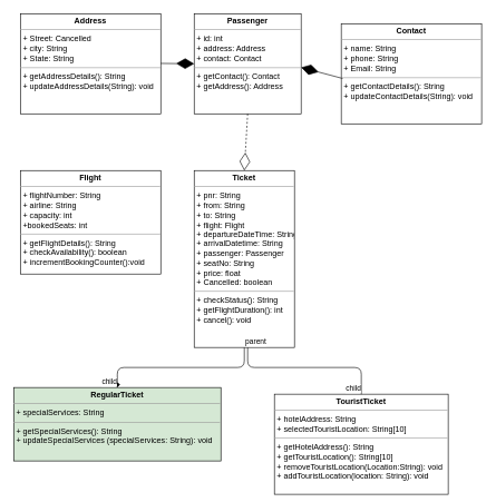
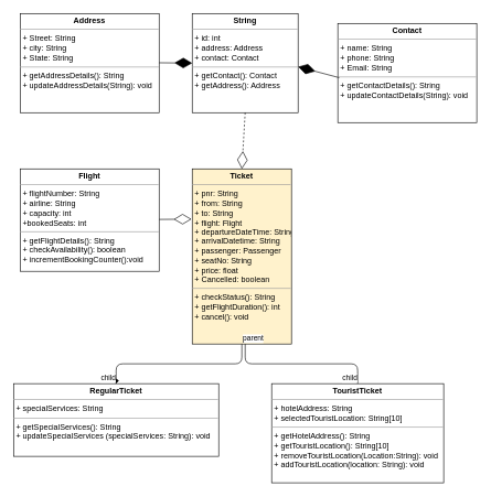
- <mxCell id="2" value="&lt;p style=&quot;margin: 0px ; margin-top: 4px ; text-align: center&quot;&gt;&lt;b&gt;Address&lt;/b&gt;&lt;/p&gt;&lt;hr size=&quot;1&quot;&gt;&lt;p style=&quot;margin: 0px ; margin-left: 4px&quot;&gt;+ Street: Cancelled&lt;/p&gt;&lt;p style=&quot;margin: 0px ; margin-left: 4px&quot;&gt;+ city: String&lt;/p&gt;&lt;p style=&quot;margin: 0px ; margin-left: 4px&quot;&gt;+ State: String&lt;/p&gt;&lt;hr size=&quot;1&quot;&gt;&lt;p style=&quot;margin: 0px ; margin-left: 4px&quot;&gt;+ getAddressDetails(): String&lt;/p&gt;&lt;p style=&quot;margin: 0px ; margin-left: 4px&quot;&gt;+ updateAddressDetails(String): void&lt;/p&gt;" style="verticalAlign=top;align=left;overflow=fill;fontSize=12;fontFamily=Helvetica;html=1;" vertex="1" parent="1"><mxGeometry x="30" y="20" width="210" height="150" as="geometry" /></mxCell>
+ <mxCell id="2" value="&lt;p style=&quot;margin: 0px ; margin-top: 4px ; text-align: center&quot;&gt;&lt;b&gt;Address&lt;/b&gt;&lt;/p&gt;&lt;hr size=&quot;1&quot;&gt;&lt;p style=&quot;margin: 0px ; margin-left: 4px&quot;&gt;+ Street: String&lt;/p&gt;&lt;p style=&quot;margin: 0px ; margin-left: 4px&quot;&gt;+ city: String&lt;/p&gt;&lt;p style=&quot;margin: 0px ; margin-left: 4px&quot;&gt;+ State: String&lt;/p&gt;&lt;hr size=&quot;1&quot;&gt;&lt;p style=&quot;margin: 0px ; margin-left: 4px&quot;&gt;+ getAddressDetails(): String&lt;/p&gt;&lt;p style=&quot;margin: 0px ; margin-left: 4px&quot;&gt;+ updateAddressDetails(String): void&lt;/p&gt;" style="verticalAlign=top;align=left;overflow=fill;fontSize=12;fontFamily=Helvetica;html=1;" vertex="1" parent="1"><mxGeometry x="30" y="20" width="210" height="150" as="geometry" /></mxCell>
- <mxCell id="4" value="&lt;p style=&quot;margin: 0px ; margin-top: 4px ; text-align: center&quot;&gt;&lt;b&gt;Passenger&lt;/b&gt;&lt;/p&gt;&lt;hr size=&quot;1&quot;&gt;&lt;p style=&quot;margin: 0px ; margin-left: 4px&quot;&gt;+ id: int&lt;/p&gt;&lt;p style=&quot;margin: 0px ; margin-left: 4px&quot;&gt;+ address: Address&lt;/p&gt;&lt;p style=&quot;margin: 0px ; margin-left: 4px&quot;&gt;+ contact: Contact&lt;/p&gt;&lt;hr size=&quot;1&quot;&gt;&lt;p style=&quot;margin: 0px ; margin-left: 4px&quot;&gt;+ getContact(): Contact&lt;/p&gt;&lt;p style=&quot;margin: 0px ; margin-left: 4px&quot;&gt;+ getAddress(): Address&lt;/p&gt;" style="verticalAlign=top;align=left;overflow=fill;fontSize=12;fontFamily=Helvetica;html=1;" vertex="1" parent="1"><mxGeometry x="290" y="20" width="160" height="150" as="geometry" /></mxCell>
+ <mxCell id="4" value="&lt;p style=&quot;margin: 0px ; margin-top: 4px ; text-align: center&quot;&gt;&lt;b&gt;String&lt;/b&gt;&lt;/p&gt;&lt;hr size=&quot;1&quot;&gt;&lt;p style=&quot;margin: 0px ; margin-left: 4px&quot;&gt;+ id: int&lt;/p&gt;&lt;p style=&quot;margin: 0px ; margin-left: 4px&quot;&gt;+ address: Address&lt;/p&gt;&lt;p style=&quot;margin: 0px ; margin-left: 4px&quot;&gt;+ contact: Contact&lt;/p&gt;&lt;hr size=&quot;1&quot;&gt;&lt;p style=&quot;margin: 0px ; margin-left: 4px&quot;&gt;+ getContact(): Contact&lt;/p&gt;&lt;p style=&quot;margin: 0px ; margin-left: 4px&quot;&gt;+ getAddress(): Address&lt;/p&gt;" style="verticalAlign=top;align=left;overflow=fill;fontSize=12;fontFamily=Helvetica;html=1;" vertex="1" parent="1"><mxGeometry x="290" y="20" width="160" height="150" as="geometry" /></mxCell>
+ <mxCell id="16" value="" style="endArrow=diamondThin;endFill=0;endSize=24;html=1;entryX=-0.007;entryY=0.287;entryDx=0;entryDy=0;entryPerimeter=0;" edge="1" parent="1" source="7" target="8"><mxGeometry width="160" relative="1" as="geometry"><mxPoint x="280" y="210" as="sourcePoint" /><mxPoint x="440" y="210" as="targetPoint" /></mxGeometry></mxCell>
- <mxCell id="8" value="&lt;p style=&quot;margin: 0px ; margin-top: 4px ; text-align: center&quot;&gt;&lt;b&gt;Ticket&lt;/b&gt;&lt;/p&gt;&lt;hr size=&quot;1&quot;&gt;&lt;p style=&quot;margin: 0px ; margin-left: 4px&quot;&gt;+ pnr: String&lt;/p&gt;&lt;p style=&quot;margin: 0px ; margin-left: 4px&quot;&gt;+ from: String&lt;/p&gt;&lt;p style=&quot;margin: 0px ; margin-left: 4px&quot;&gt;+ to: String&lt;/p&gt;&lt;p style=&quot;margin: 0px ; margin-left: 4px&quot;&gt;+ flight: Flight&lt;/p&gt;&lt;p style=&quot;margin: 0px ; margin-left: 4px&quot;&gt;+ departureDateTime: String&lt;/p&gt;&lt;p style=&quot;margin: 0px ; margin-left: 4px&quot;&gt;+ arrivalDatetime: String&lt;/p&gt;&lt;p style=&quot;margin: 0px ; margin-left: 4px&quot;&gt;+ passenger: Passenger&lt;/p&gt;&lt;p style=&quot;margin: 0px ; margin-left: 4px&quot;&gt;+ seatNo: String&lt;/p&gt;&lt;p style=&quot;margin: 0px ; margin-left: 4px&quot;&gt;+ price: float&lt;/p&gt;&lt;p style=&quot;margin: 0px ; margin-left: 4px&quot;&gt;+ Cancelled: boolean&lt;/p&gt;&lt;hr size=&quot;1&quot;&gt;&lt;p style=&quot;margin: 0px ; margin-left: 4px&quot;&gt;+ checkStatus(): String&lt;/p&gt;&lt;p style=&quot;margin: 0px ; margin-left: 4px&quot;&gt;+ getFlightDuration(): int&lt;/p&gt;&lt;p style=&quot;margin: 0px ; margin-left: 4px&quot;&gt;+ cancel(): void&lt;/p&gt;" style="verticalAlign=top;align=left;overflow=fill;fontSize=12;fontFamily=Helvetica;html=1;" vertex="1" parent="1"><mxGeometry x="290" y="255" width="150" height="265" as="geometry" /></mxCell>
+ <mxCell id="8" value="&lt;p style=&quot;margin: 0px ; margin-top: 4px ; text-align: center&quot;&gt;&lt;b&gt;Ticket&lt;/b&gt;&lt;/p&gt;&lt;hr size=&quot;1&quot;&gt;&lt;p style=&quot;margin: 0px ; margin-left: 4px&quot;&gt;+ pnr: String&lt;/p&gt;&lt;p style=&quot;margin: 0px ; margin-left: 4px&quot;&gt;+ from: String&lt;/p&gt;&lt;p style=&quot;margin: 0px ; margin-left: 4px&quot;&gt;+ to: String&lt;/p&gt;&lt;p style=&quot;margin: 0px ; margin-left: 4px&quot;&gt;+ flight: Flight&lt;/p&gt;&lt;p style=&quot;margin: 0px ; margin-left: 4px&quot;&gt;+ departureDateTime: String&lt;/p&gt;&lt;p style=&quot;margin: 0px ; margin-left: 4px&quot;&gt;+ arrivalDatetime: String&lt;/p&gt;&lt;p style=&quot;margin: 0px ; margin-left: 4px&quot;&gt;+ passenger: Passenger&lt;/p&gt;&lt;p style=&quot;margin: 0px ; margin-left: 4px&quot;&gt;+ seatNo: String&lt;/p&gt;&lt;p style=&quot;margin: 0px ; margin-left: 4px&quot;&gt;+ price: float&lt;/p&gt;&lt;p style=&quot;margin: 0px ; margin-left: 4px&quot;&gt;+ Cancelled: boolean&lt;/p&gt;&lt;hr size=&quot;1&quot;&gt;&lt;p style=&quot;margin: 0px ; margin-left: 4px&quot;&gt;+ checkStatus(): String&lt;/p&gt;&lt;p style=&quot;margin: 0px ; margin-left: 4px&quot;&gt;+ getFlightDuration(): int&lt;/p&gt;&lt;p style=&quot;margin: 0px ; margin-left: 4px&quot;&gt;+ cancel(): void&lt;/p&gt;" style="verticalAlign=top;align=left;overflow=fill;fontSize=12;fontFamily=Helvetica;html=1;fillColor=#fff2cc;" vertex="1" parent="1"><mxGeometry x="290" y="255" width="150" height="265" as="geometry" /></mxCell>
- <mxCell id="9" value="&lt;p style=&quot;margin: 0px ; margin-top: 4px ; text-align: center&quot;&gt;&lt;b&gt;RegularTicket&lt;/b&gt;&lt;/p&gt;&lt;hr size=&quot;1&quot;&gt;&lt;p style=&quot;margin: 0px ; margin-left: 4px&quot;&gt;+ specialServices: String&lt;/p&gt;&lt;hr size=&quot;1&quot;&gt;&lt;p style=&quot;margin: 0px ; margin-left: 4px&quot;&gt;+ getSpecialServices(): String&lt;/p&gt;&lt;p style=&quot;margin: 0px ; margin-left: 4px&quot;&gt;+ updateSpecialServices (specialServices: String): void&lt;br&gt;&lt;/p&gt;" style="verticalAlign=top;align=left;overflow=fill;fontSize=12;fontFamily=Helvetica;html=1;fillColor=#d5e8d4;" vertex="1" parent="1"><mxGeometry x="20" y="580" width="310" height="110" as="geometry" /></mxCell>
+ <mxCell id="9" value="&lt;p style=&quot;margin: 0px ; margin-top: 4px ; text-align: center&quot;&gt;&lt;b&gt;RegularTicket&lt;/b&gt;&lt;/p&gt;&lt;hr size=&quot;1&quot;&gt;&lt;p style=&quot;margin: 0px ; margin-left: 4px&quot;&gt;+ specialServices: String&lt;/p&gt;&lt;hr size=&quot;1&quot;&gt;&lt;p style=&quot;margin: 0px ; margin-left: 4px&quot;&gt;+ getSpecialServices(): String&lt;/p&gt;&lt;p style=&quot;margin: 0px ; margin-left: 4px&quot;&gt;+ updateSpecialServices (specialServices: String): void&lt;br&gt;&lt;/p&gt;" style="verticalAlign=top;align=left;overflow=fill;fontSize=12;fontFamily=Helvetica;html=1;" vertex="1" parent="1"><mxGeometry x="20" y="580" width="310" height="110" as="geometry" /></mxCell>
- <mxCell id="10" value="&lt;p style=&quot;margin: 0px ; margin-top: 4px ; text-align: center&quot;&gt;&lt;b&gt;TouristTicket&lt;/b&gt;&lt;/p&gt;&lt;hr size=&quot;1&quot;&gt;&lt;p style=&quot;margin: 0px ; margin-left: 4px&quot;&gt;+ hotelAddress: String&lt;/p&gt;&lt;p style=&quot;margin: 0px ; margin-left: 4px&quot;&gt;+ selectedTouristLocation: String[10]&lt;/p&gt;&lt;hr size=&quot;1&quot;&gt;&lt;p style=&quot;margin: 0px ; margin-left: 4px&quot;&gt;+ getHotelAddress(): String&lt;/p&gt;&lt;p style=&quot;margin: 0px ; margin-left: 4px&quot;&gt;+ getTouristLocation(): String[10]&lt;/p&gt;&lt;p style=&quot;margin: 0px ; margin-left: 4px&quot;&gt;+ removeTouristLocation(Location:String): void&lt;/p&gt;&lt;p style=&quot;margin: 0px ; margin-left: 4px&quot;&gt;+ addTouristLocation(location: String): void&lt;/p&gt;" style="verticalAlign=top;align=left;overflow=fill;fontSize=12;fontFamily=Helvetica;html=1;" vertex="1" parent="1"><mxGeometry x="410" y="590" width="260" height="150" as="geometry" /></mxCell>
+ <mxCell id="10" value="&lt;p style=&quot;margin: 0px ; margin-top: 4px ; text-align: center&quot;&gt;&lt;b&gt;TouristTicket&lt;/b&gt;&lt;/p&gt;&lt;hr size=&quot;1&quot;&gt;&lt;p style=&quot;margin: 0px ; margin-left: 4px&quot;&gt;+ hotelAddress: String&lt;/p&gt;&lt;p style=&quot;margin: 0px ; margin-left: 4px&quot;&gt;+ selectedTouristLocation: String[10]&lt;/p&gt;&lt;hr size=&quot;1&quot;&gt;&lt;p style=&quot;margin: 0px ; margin-left: 4px&quot;&gt;+ getHotelAddress(): String&lt;/p&gt;&lt;p style=&quot;margin: 0px ; margin-left: 4px&quot;&gt;+ getTouristLocation(): String[10]&lt;/p&gt;&lt;p style=&quot;margin: 0px ; margin-left: 4px&quot;&gt;+ removeTouristLocation(Location:String): void&lt;/p&gt;&lt;p style=&quot;margin: 0px ; margin-left: 4px&quot;&gt;+ addTouristLocation(location: String): void&lt;/p&gt;" style="verticalAlign=top;align=left;overflow=fill;fontSize=12;fontFamily=Helvetica;html=1;" vertex="1" parent="1"><mxGeometry x="410" y="580" width="260" height="150" as="geometry" /></mxCell>
